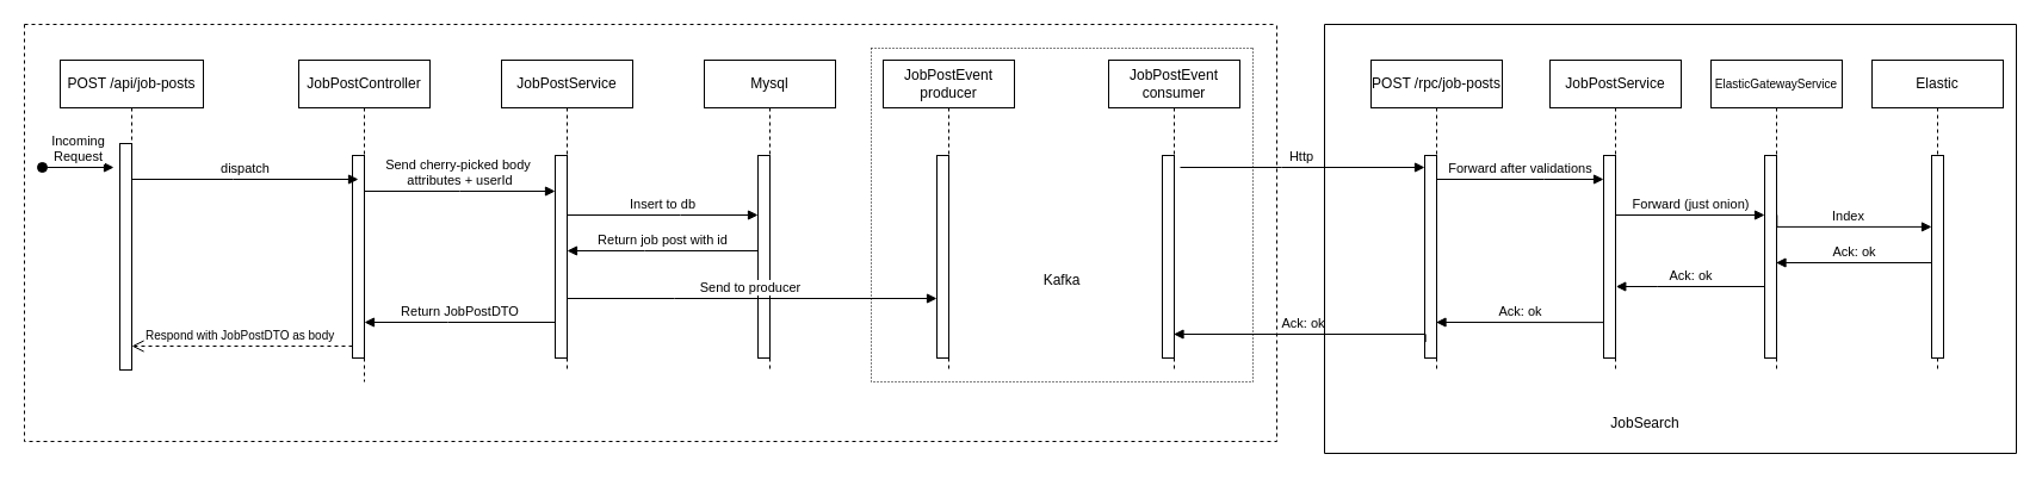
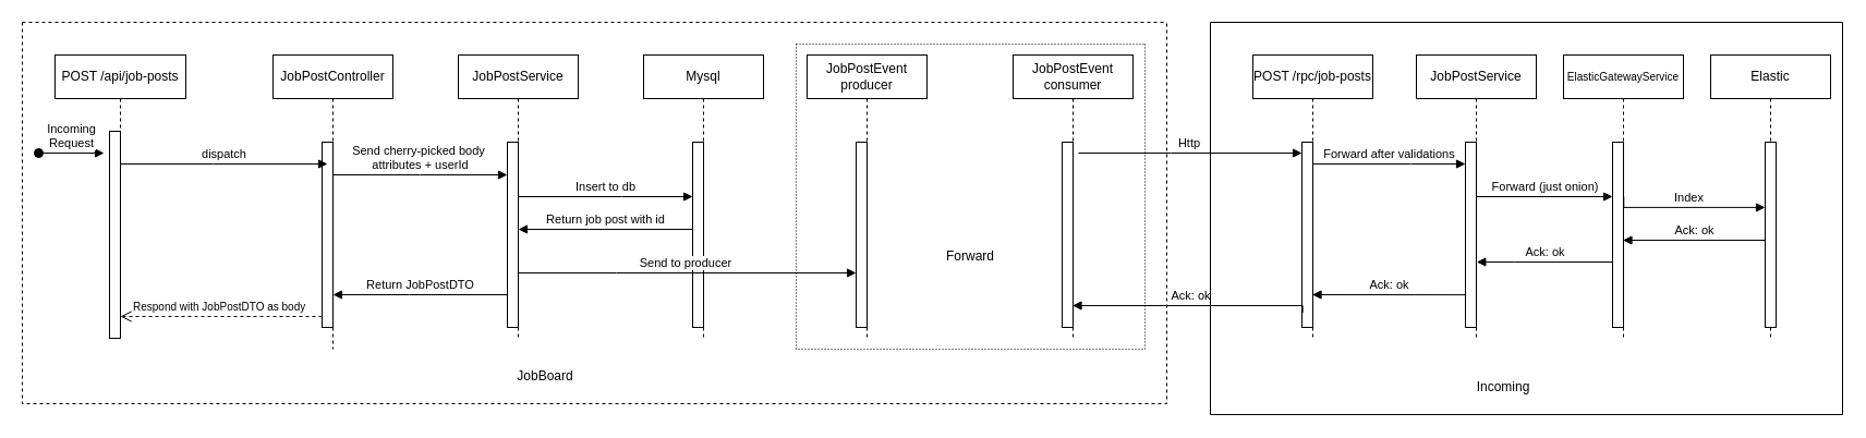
- <mxCell id="39" value="Kafka" style="text;html=1;align=center;verticalAlign=middle;whiteSpace=wrap;rounded=0;" vertex="1" parent="31"><mxGeometry x="840" y="200" width="60" height="30" as="geometry" /></mxCell>
+ <mxCell id="39" value="Forward" style="text;html=1;align=center;verticalAlign=middle;whiteSpace=wrap;rounded=0;" vertex="1" parent="31"><mxGeometry x="840" y="200" width="60" height="30" as="geometry" /></mxCell>
+ <mxCell id="40" value="JobBoard" style="text;html=1;align=center;verticalAlign=middle;whiteSpace=wrap;rounded=0;" vertex="1" parent="31"><mxGeometry x="400" y="310" width="160" height="30" as="geometry" /></mxCell>
- <mxCell id="30" value="JobSearch" style="text;html=1;align=center;verticalAlign=middle;whiteSpace=wrap;rounded=0;" vertex="1" parent="1"><mxGeometry x="1299" y="340" width="160" height="30" as="geometry" /></mxCell>
+ <mxCell id="30" value="Incoming" style="text;html=1;align=center;verticalAlign=middle;whiteSpace=wrap;rounded=0;" vertex="1" parent="1"><mxGeometry x="1299" y="340" width="160" height="30" as="geometry" /></mxCell>
